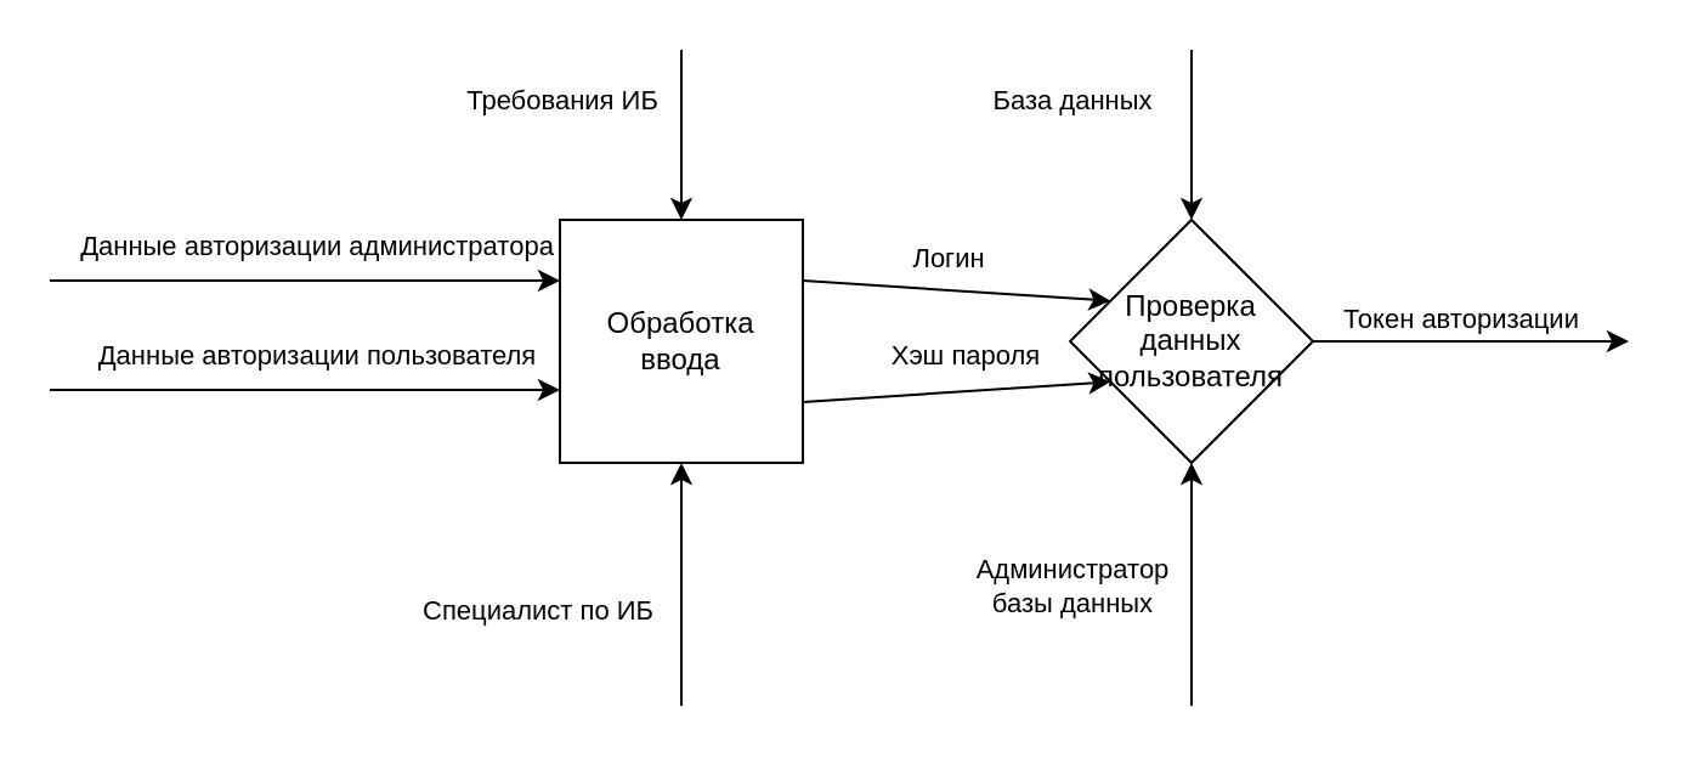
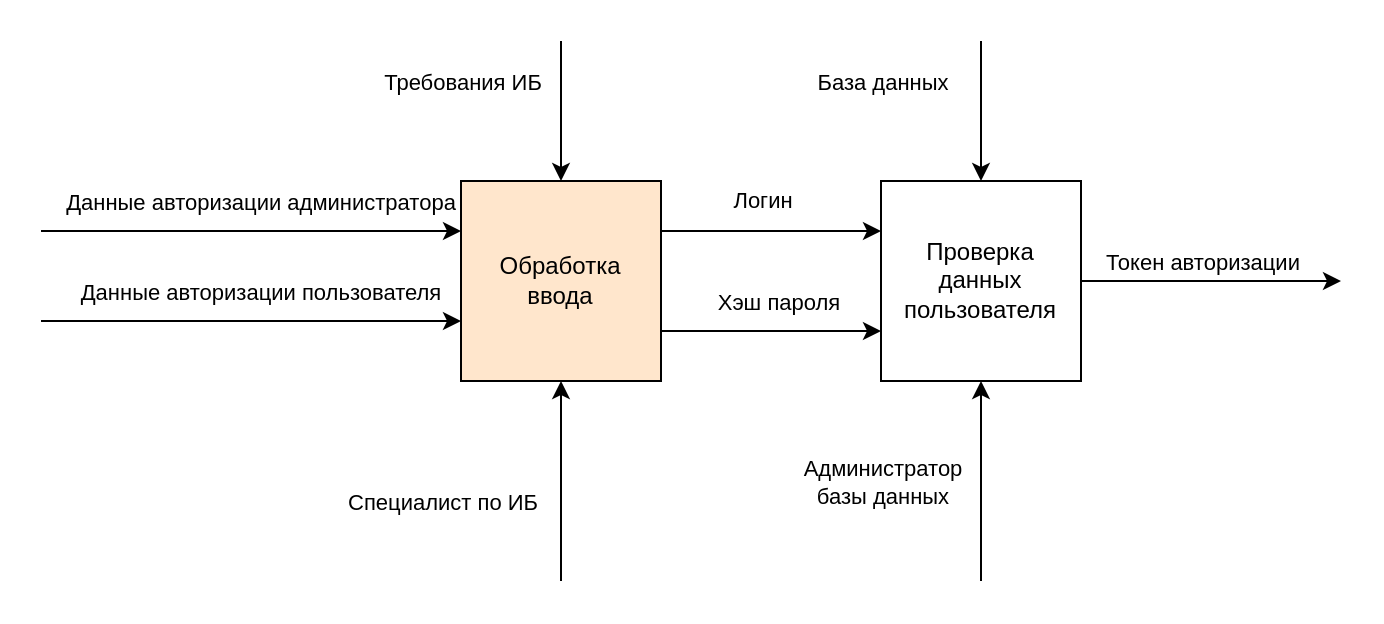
- <mxCell id="2" value="Обработка&lt;br&gt;ввода" style="whiteSpace=wrap;html=1;aspect=fixed;" vertex="1" parent="1"><mxGeometry x="230" y="90" width="100" height="100" as="geometry" /></mxCell>
+ <mxCell id="2" value="Обработка&lt;br&gt;ввода" style="whiteSpace=wrap;html=1;aspect=fixed;fillColor=#ffe6cc;" vertex="1" parent="1"><mxGeometry x="230" y="90" width="100" height="100" as="geometry" /></mxCell>
- <mxCell id="3" value="Проверка данных пользователя" style="rhombus;whiteSpace=wrap;html=1;aspect=fixed;" vertex="1" parent="1"><mxGeometry x="440" y="90" width="100" height="100" as="geometry" /></mxCell>
+ <mxCell id="3" value="Проверка данных пользователя" style="whiteSpace=wrap;html=1;aspect=fixed;" vertex="1" parent="1"><mxGeometry x="440" y="90" width="100" height="100" as="geometry" /></mxCell>
